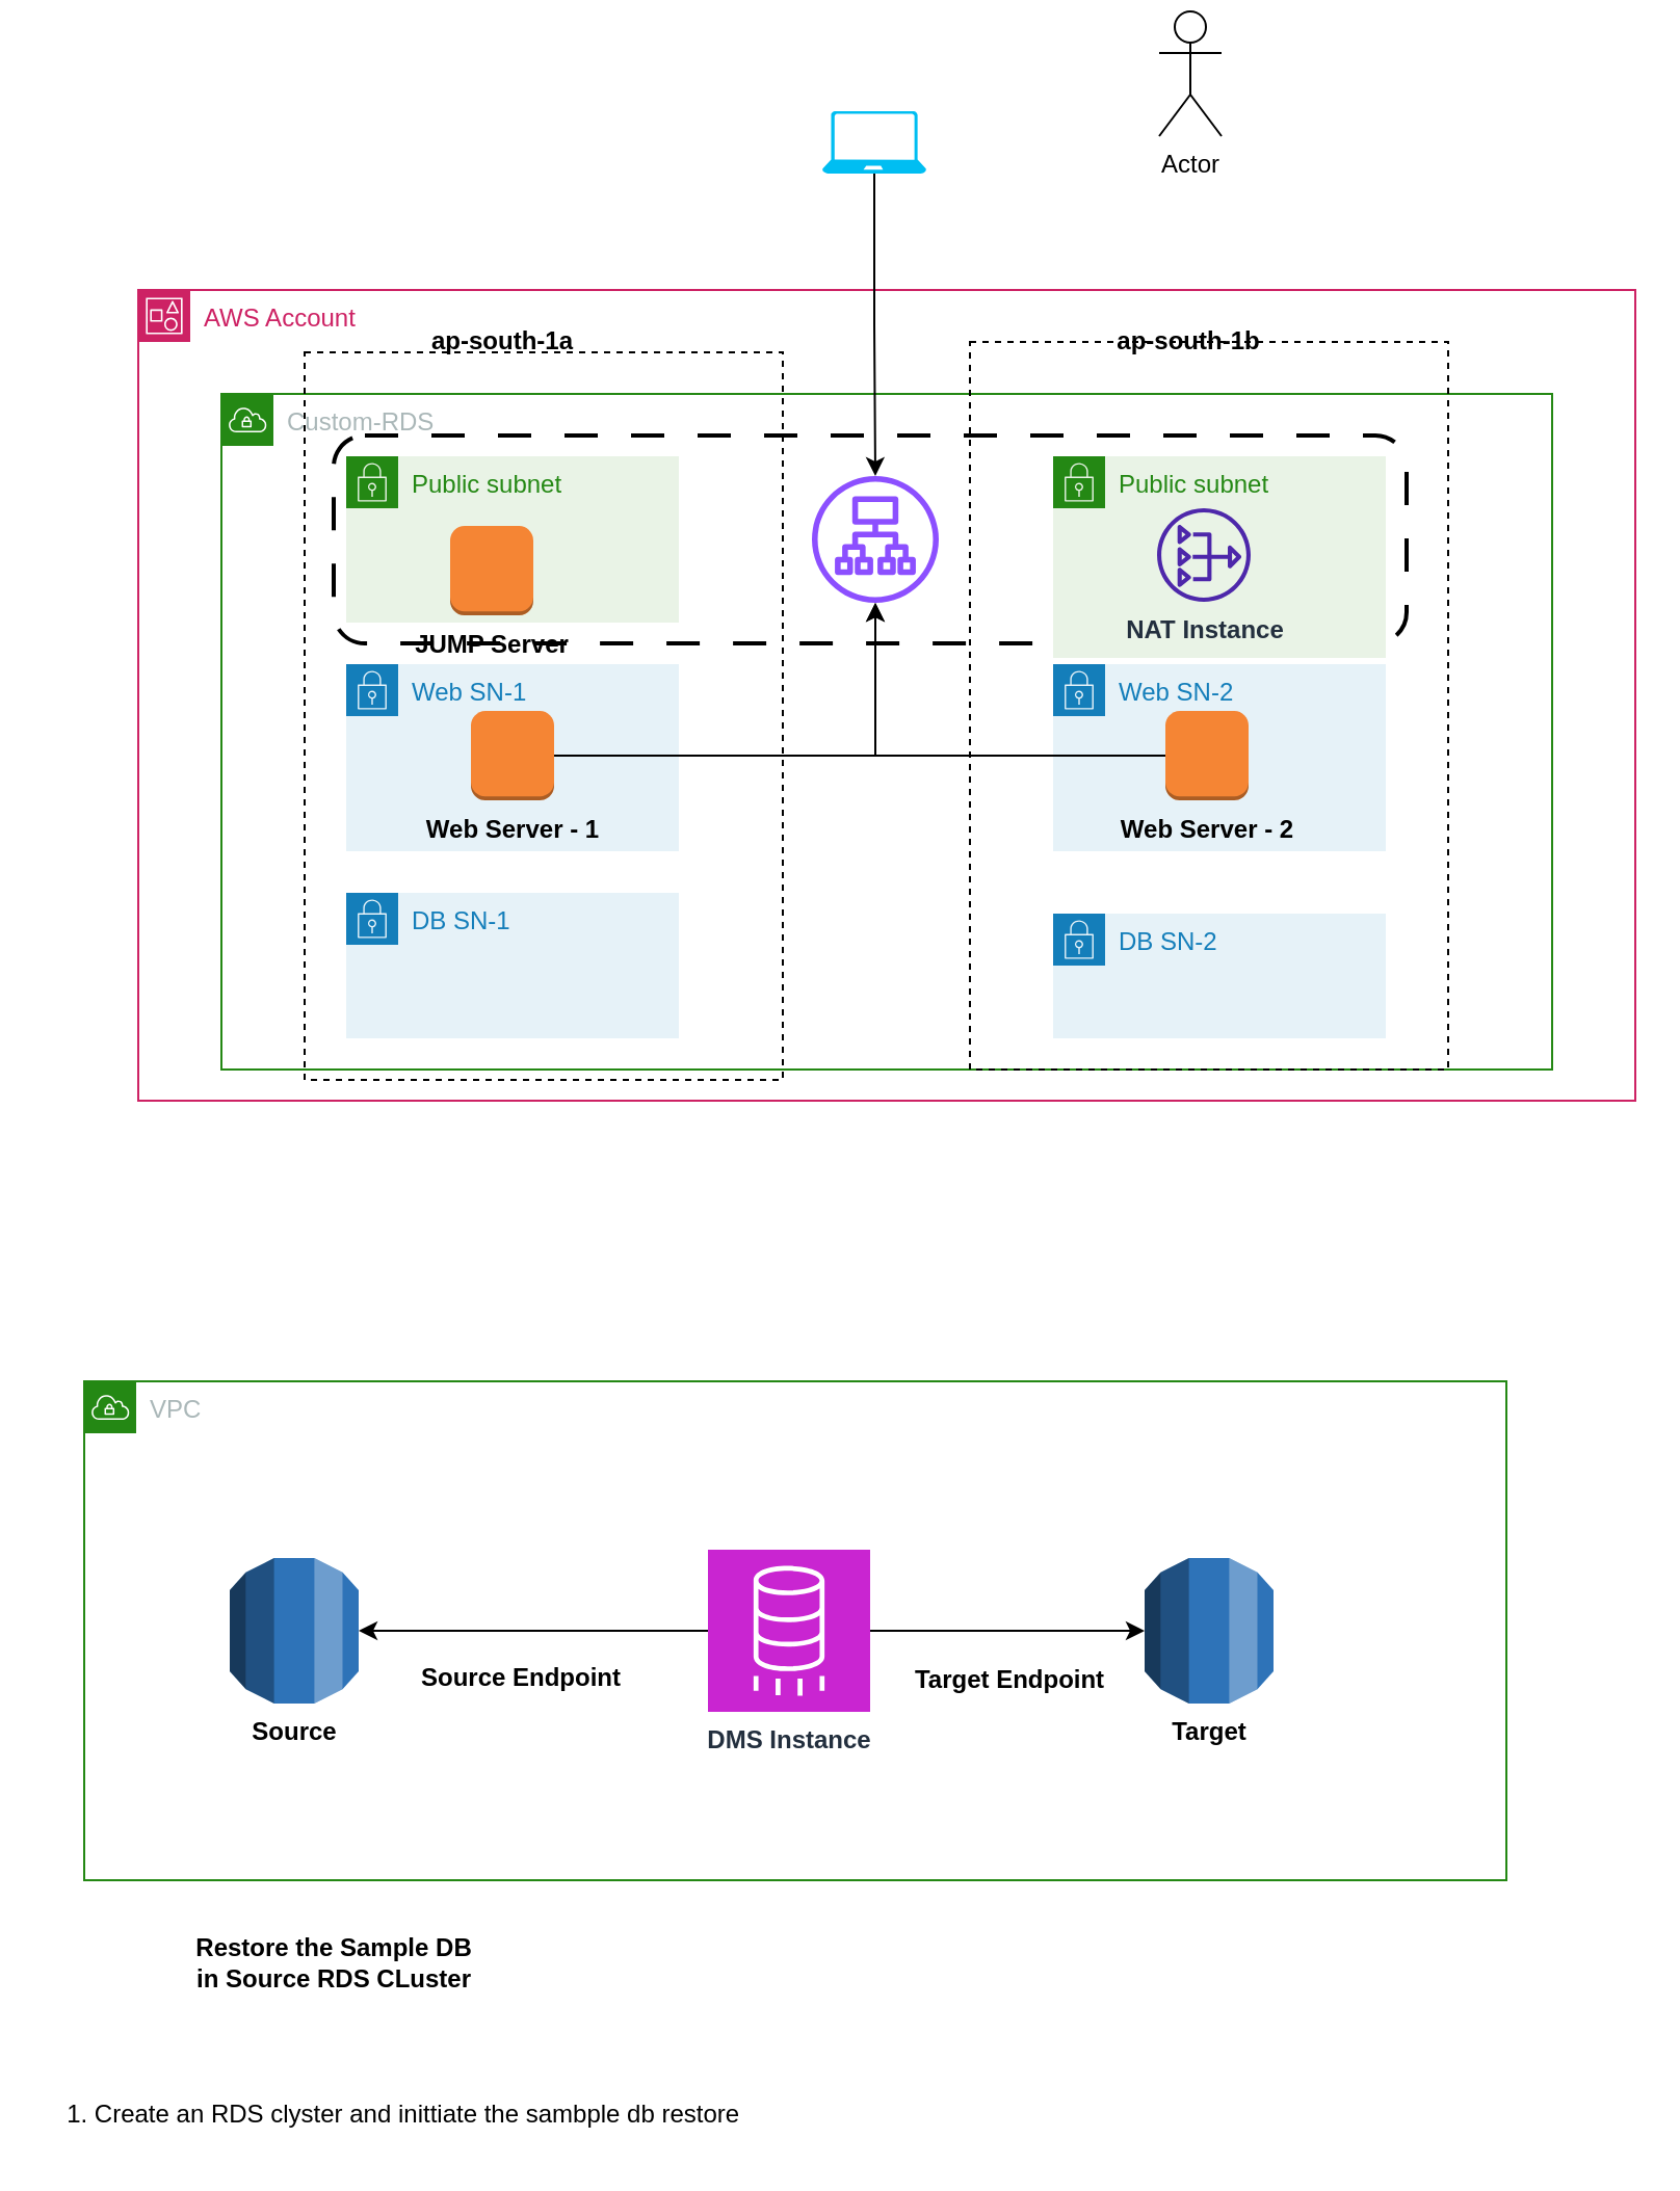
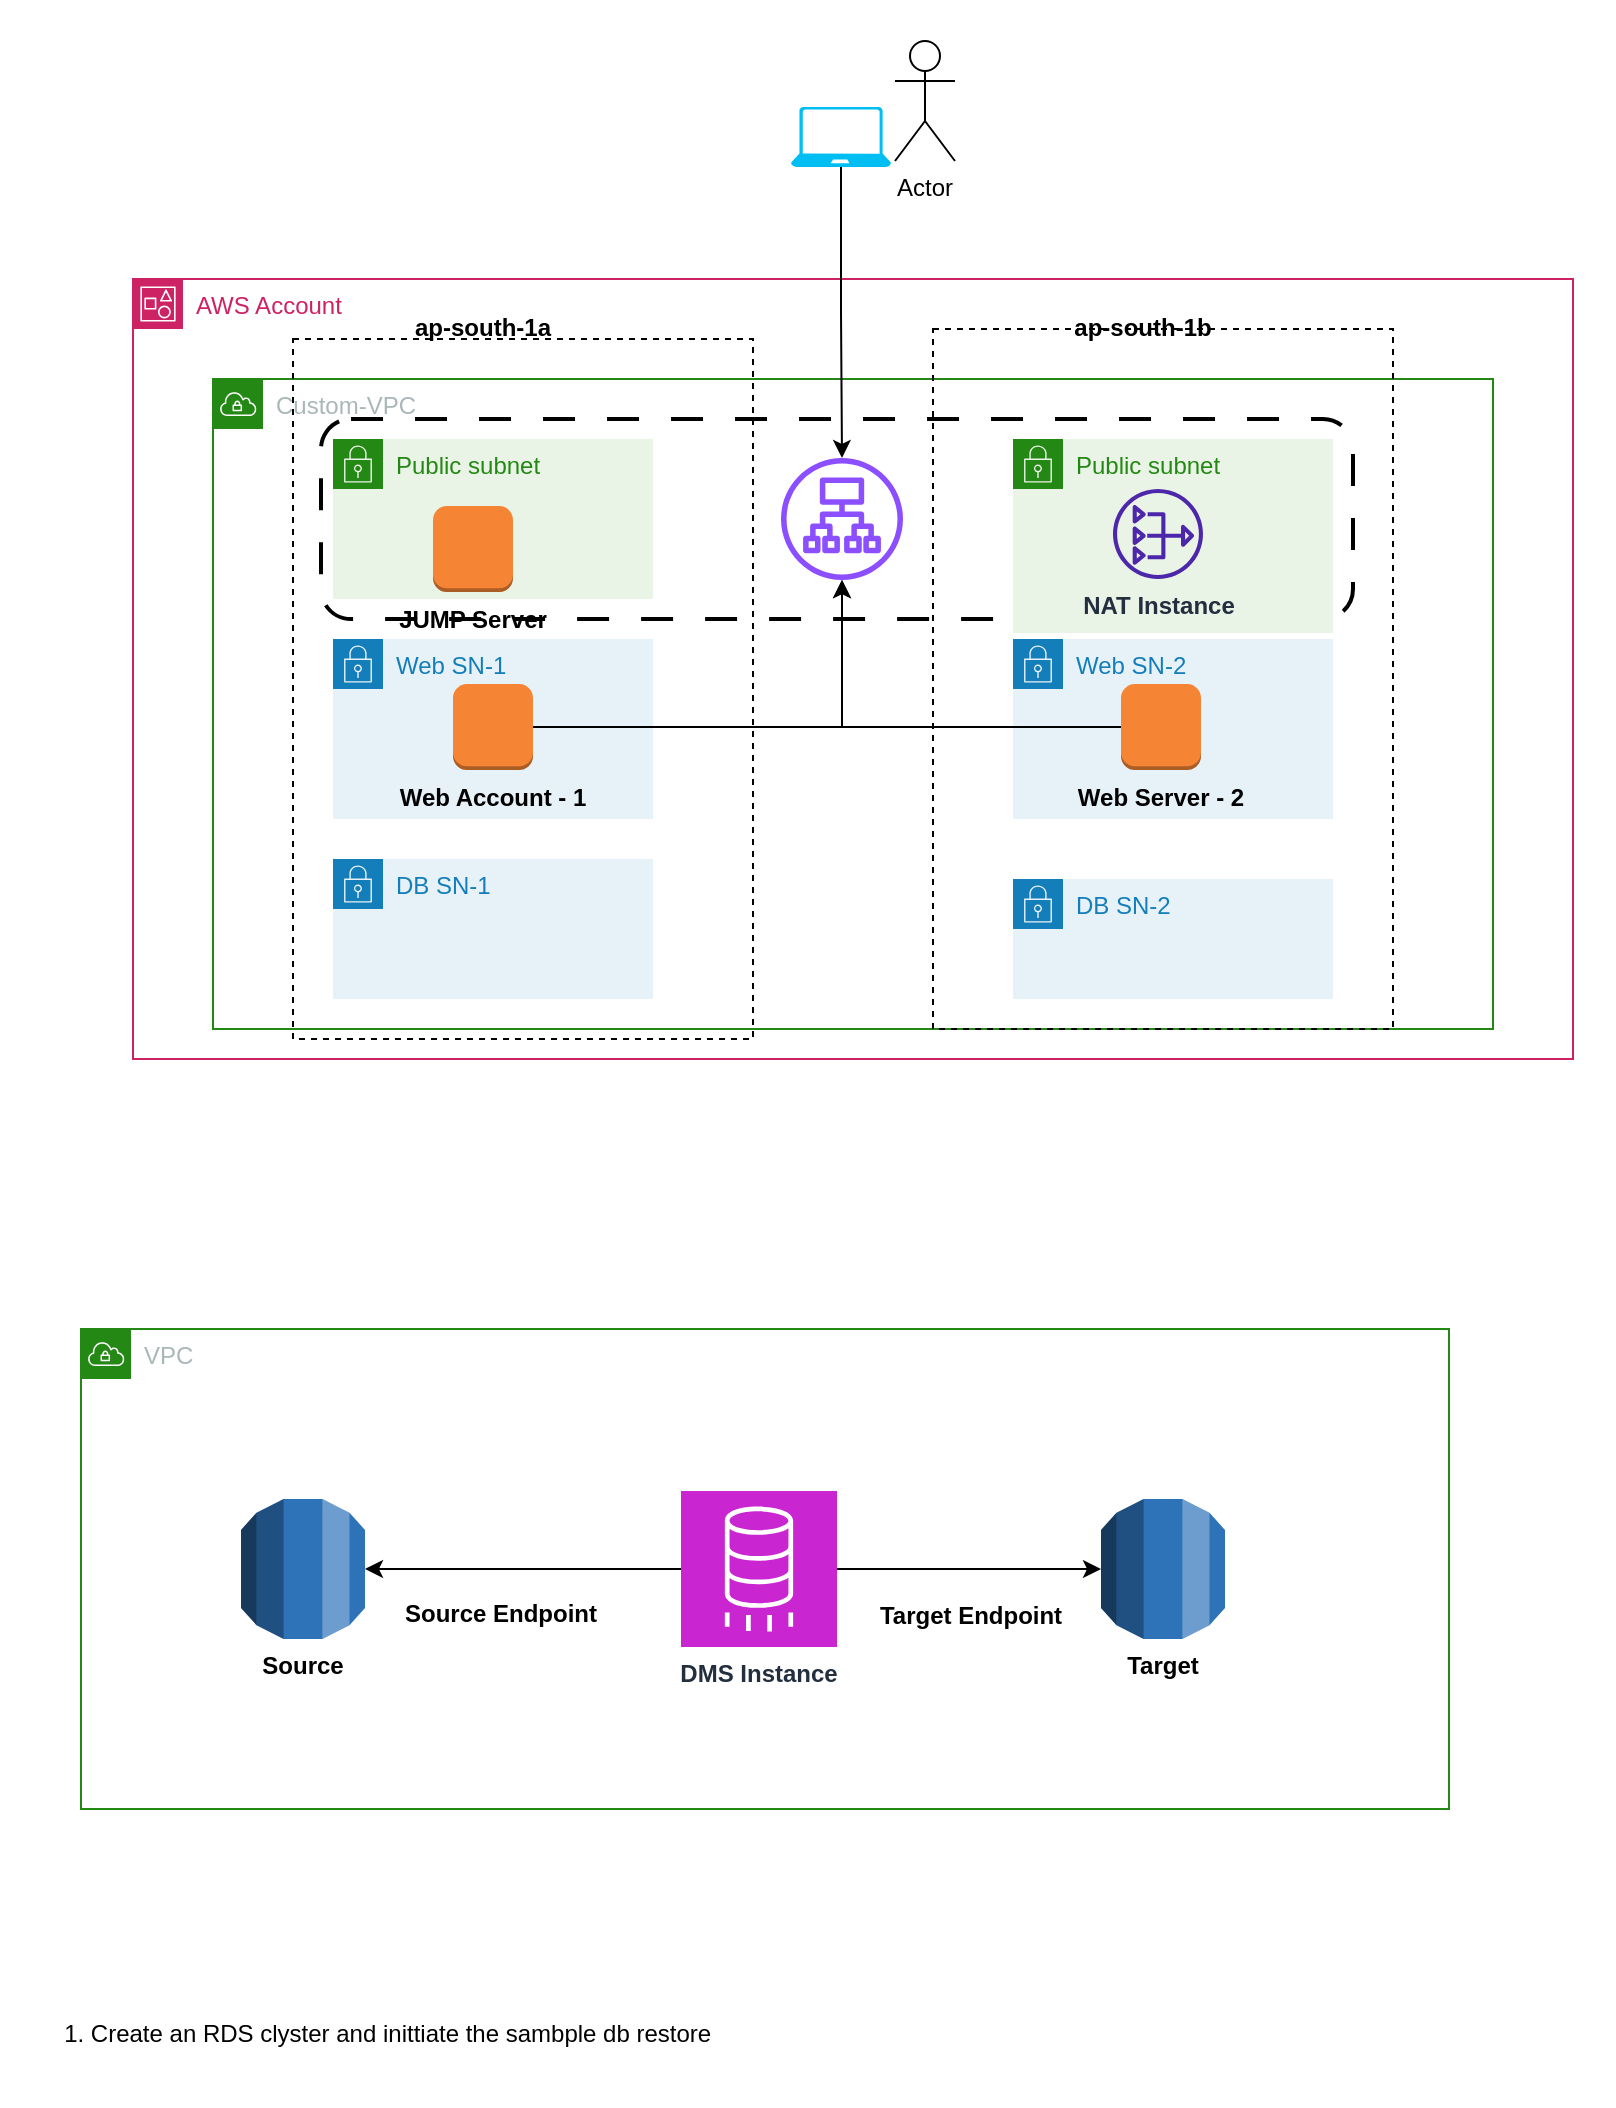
- <mxCell id="22" value="Actor" style="shape=umlActor;verticalLabelPosition=bottom;verticalAlign=top;html=1;outlineConnect=0;" parent="1" vertex="1"><mxGeometry x="557" y="5" width="30" height="60" as="geometry" /></mxCell>
+ <mxCell id="22" value="Actor" style="shape=umlActor;verticalLabelPosition=bottom;verticalAlign=top;html=1;outlineConnect=0;" parent="1" vertex="1"><mxGeometry x="447" y="20" width="30" height="60" as="geometry" /></mxCell>
- <mxCell id="3" value="Custom-RDS" style="points=[[0,0],[0.25,0],[0.5,0],[0.75,0],[1,0],[1,0.25],[1,0.5],[1,0.75],[1,1],[0.75,1],[0.5,1],[0.25,1],[0,1],[0,0.75],[0,0.5],[0,0.25]];outlineConnect=0;gradientColor=none;html=1;whiteSpace=wrap;fontSize=12;fontStyle=0;container=1;pointerEvents=0;collapsible=0;recursiveResize=0;shape=mxgraph.aws4.group;grIcon=mxgraph.aws4.group_vpc;strokeColor=#248814;fillColor=none;verticalAlign=top;align=left;spacingLeft=30;fontColor=#AAB7B8;dashed=0;" parent="2" vertex="1"><mxGeometry x="40" y="50" width="640" height="325" as="geometry" /></mxCell>
+ <mxCell id="3" value="Custom-VPC" style="points=[[0,0],[0.25,0],[0.5,0],[0.75,0],[1,0],[1,0.25],[1,0.5],[1,0.75],[1,1],[0.75,1],[0.5,1],[0.25,1],[0,1],[0,0.75],[0,0.5],[0,0.25]];outlineConnect=0;gradientColor=none;html=1;whiteSpace=wrap;fontSize=12;fontStyle=0;container=1;pointerEvents=0;collapsible=0;recursiveResize=0;shape=mxgraph.aws4.group;grIcon=mxgraph.aws4.group_vpc;strokeColor=#248814;fillColor=none;verticalAlign=top;align=left;spacingLeft=30;fontColor=#AAB7B8;dashed=0;" parent="2" vertex="1"><mxGeometry x="40" y="50" width="640" height="325" as="geometry" /></mxCell>
- <mxCell id="13" value="&lt;b&gt;Web Server - 1&lt;/b&gt;" style="outlineConnect=0;dashed=0;verticalLabelPosition=bottom;verticalAlign=top;align=center;html=1;shape=mxgraph.aws3.instance;fillColor=#F58534;gradientColor=none;" vertex="1" parent="12"><mxGeometry x="60" y="22.5" width="40" height="43" as="geometry" /></mxCell>
+ <mxCell id="13" value="&lt;b&gt;Web Account - 1&lt;/b&gt;" style="outlineConnect=0;dashed=0;verticalLabelPosition=bottom;verticalAlign=top;align=center;html=1;shape=mxgraph.aws3.instance;fillColor=#F58534;gradientColor=none;" vertex="1" parent="12"><mxGeometry x="60" y="22.5" width="40" height="43" as="geometry" /></mxCell>
- <mxCell id="26" value="&lt;b&gt;Source&lt;/b&gt;" style="outlineConnect=0;dashed=0;verticalLabelPosition=bottom;verticalAlign=top;align=center;html=1;shape=mxgraph.aws3.rds;fillColor=#2E73B8;gradientColor=none;" vertex="1" parent="25"><mxGeometry x="70" y="85" width="62" height="70" as="geometry" /></mxCell>
+ <mxCell id="26" value="&lt;b&gt;Source&lt;/b&gt;" style="outlineConnect=0;dashed=0;verticalLabelPosition=bottom;verticalAlign=top;align=center;html=1;shape=mxgraph.aws3.rds;fillColor=#2E73B8;gradientColor=none;" vertex="1" parent="25"><mxGeometry x="80" y="85" width="62" height="70" as="geometry" /></mxCell>
- <mxCell id="32" value="&lt;b&gt;Restore the Sample DB&lt;br&gt;in Source RDS CLuster&lt;/b&gt;" style="text;html=1;align=center;verticalAlign=middle;resizable=0;points=[];autosize=1;strokeColor=none;fillColor=none;" vertex="1" parent="1"><mxGeometry x="80" y="924" width="160" height="40" as="geometry" /></mxCell>
